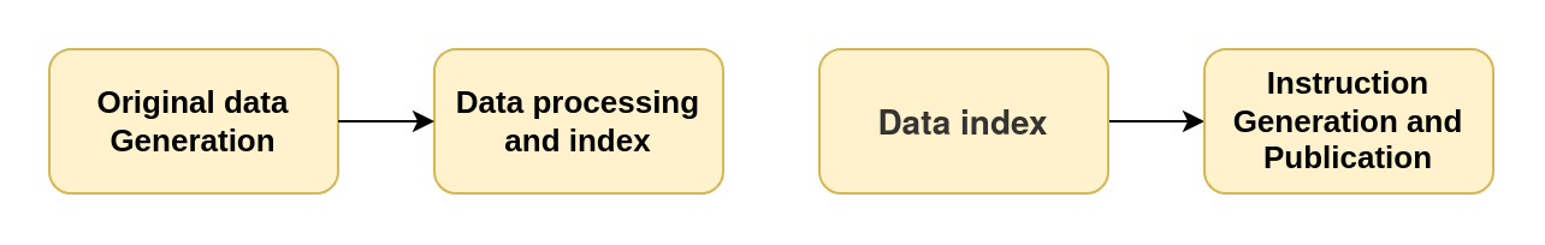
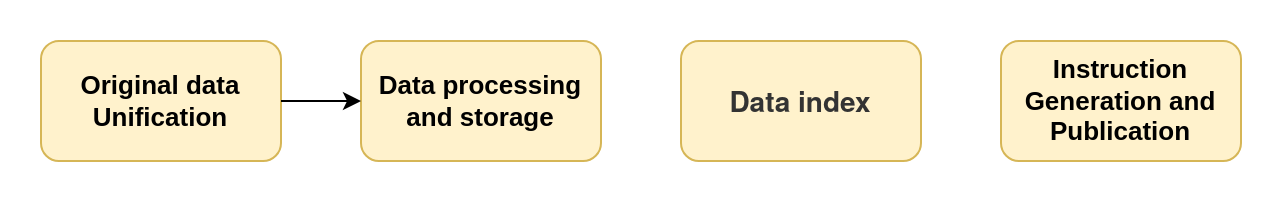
- <mxCell id="2" value="&lt;b&gt;&lt;font style=&quot;font-size: 13px&quot;&gt;Original data Generation&lt;/font&gt;&lt;/b&gt;" style="rounded=1;whiteSpace=wrap;html=1;fillColor=#fff2cc;strokeColor=#d6b656;" vertex="1" parent="1"><mxGeometry x="20" y="20" width="120" height="60" as="geometry" /></mxCell>
+ <mxCell id="2" value="&lt;b&gt;&lt;font style=&quot;font-size: 13px&quot;&gt;Original data Unification&lt;/font&gt;&lt;/b&gt;" style="rounded=1;whiteSpace=wrap;html=1;fillColor=#fff2cc;strokeColor=#d6b656;" vertex="1" parent="1"><mxGeometry x="20" y="20" width="120" height="60" as="geometry" /></mxCell>
- <mxCell id="3" value="&lt;b style=&quot;font-size: 13px&quot;&gt;Data processing&lt;br&gt;and index&lt;/b&gt;" style="rounded=1;whiteSpace=wrap;html=1;fillColor=#fff2cc;strokeColor=#d6b656;" vertex="1" parent="1"><mxGeometry x="180" y="20" width="120" height="60" as="geometry" /></mxCell>
+ <mxCell id="3" value="&lt;b style=&quot;font-size: 13px&quot;&gt;Data processing&lt;br&gt;and storage&lt;/b&gt;" style="rounded=1;whiteSpace=wrap;html=1;fillColor=#fff2cc;strokeColor=#d6b656;" vertex="1" parent="1"><mxGeometry x="180" y="20" width="120" height="60" as="geometry" /></mxCell>
- <mxCell id="5" value="" style="edgeStyle=orthogonalEdgeStyle;rounded=0;orthogonalLoop=1;jettySize=auto;html=1;" edge="1" parent="1" source="6" target="7"><mxGeometry relative="1" as="geometry" /></mxCell>
